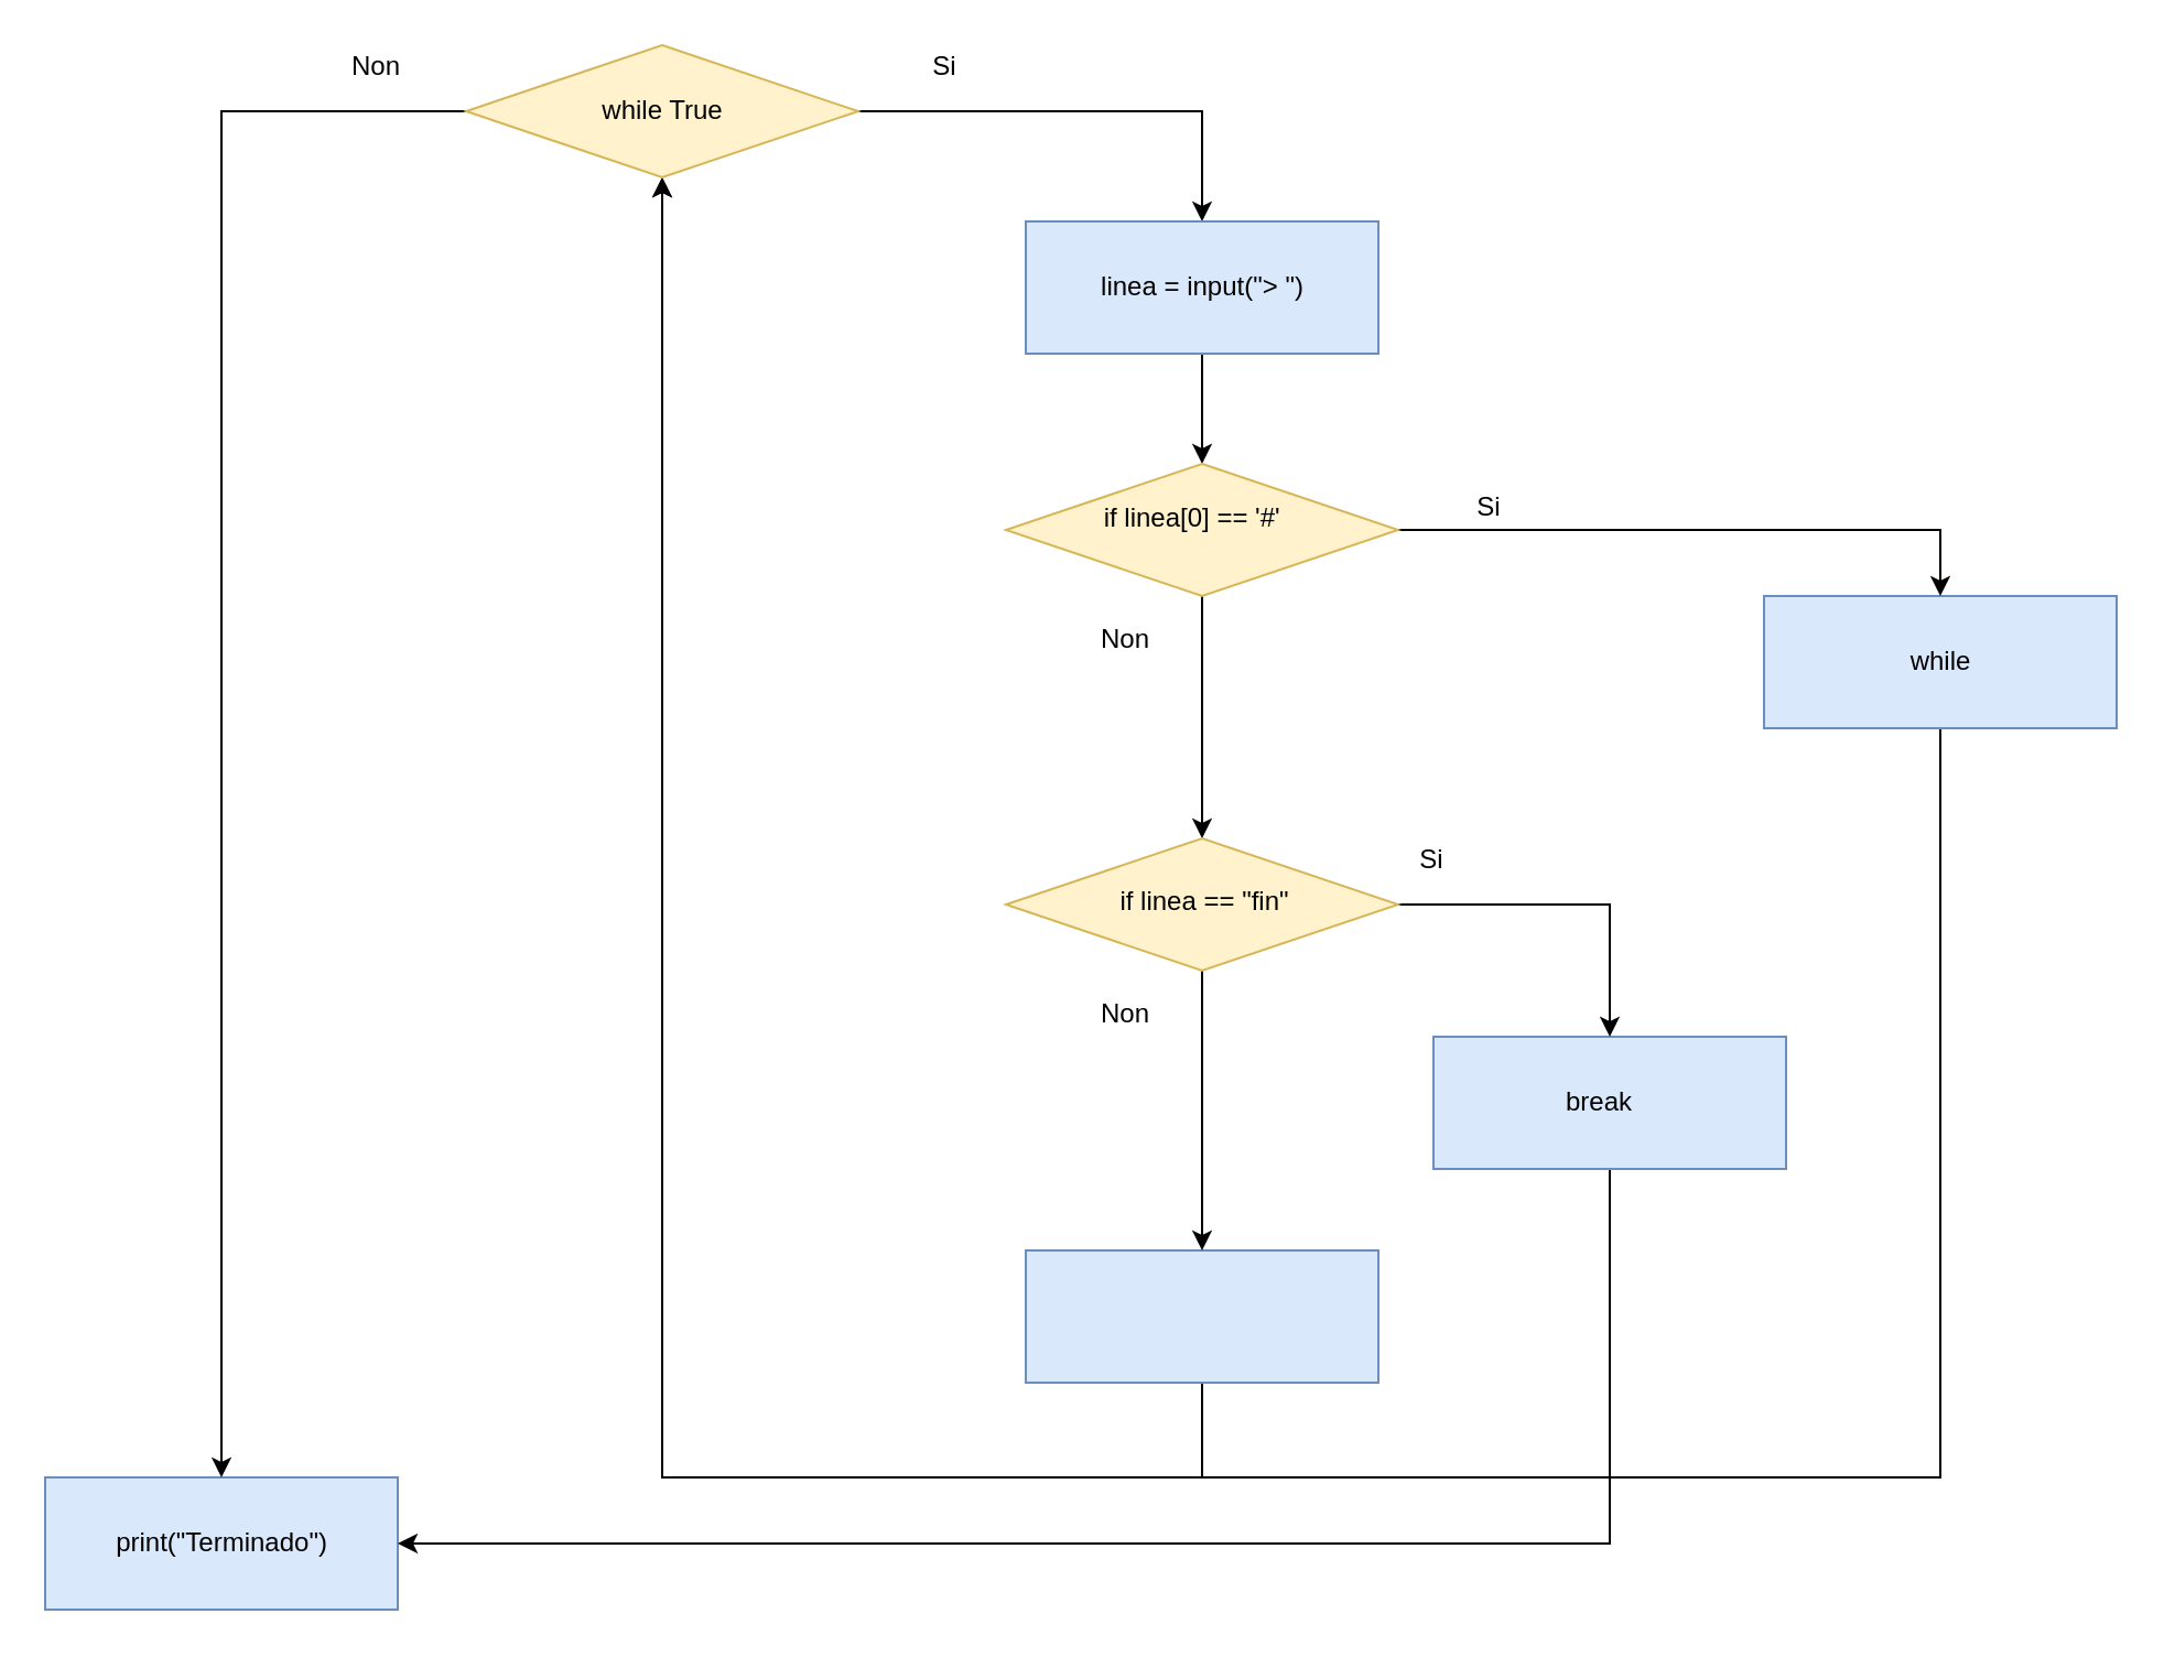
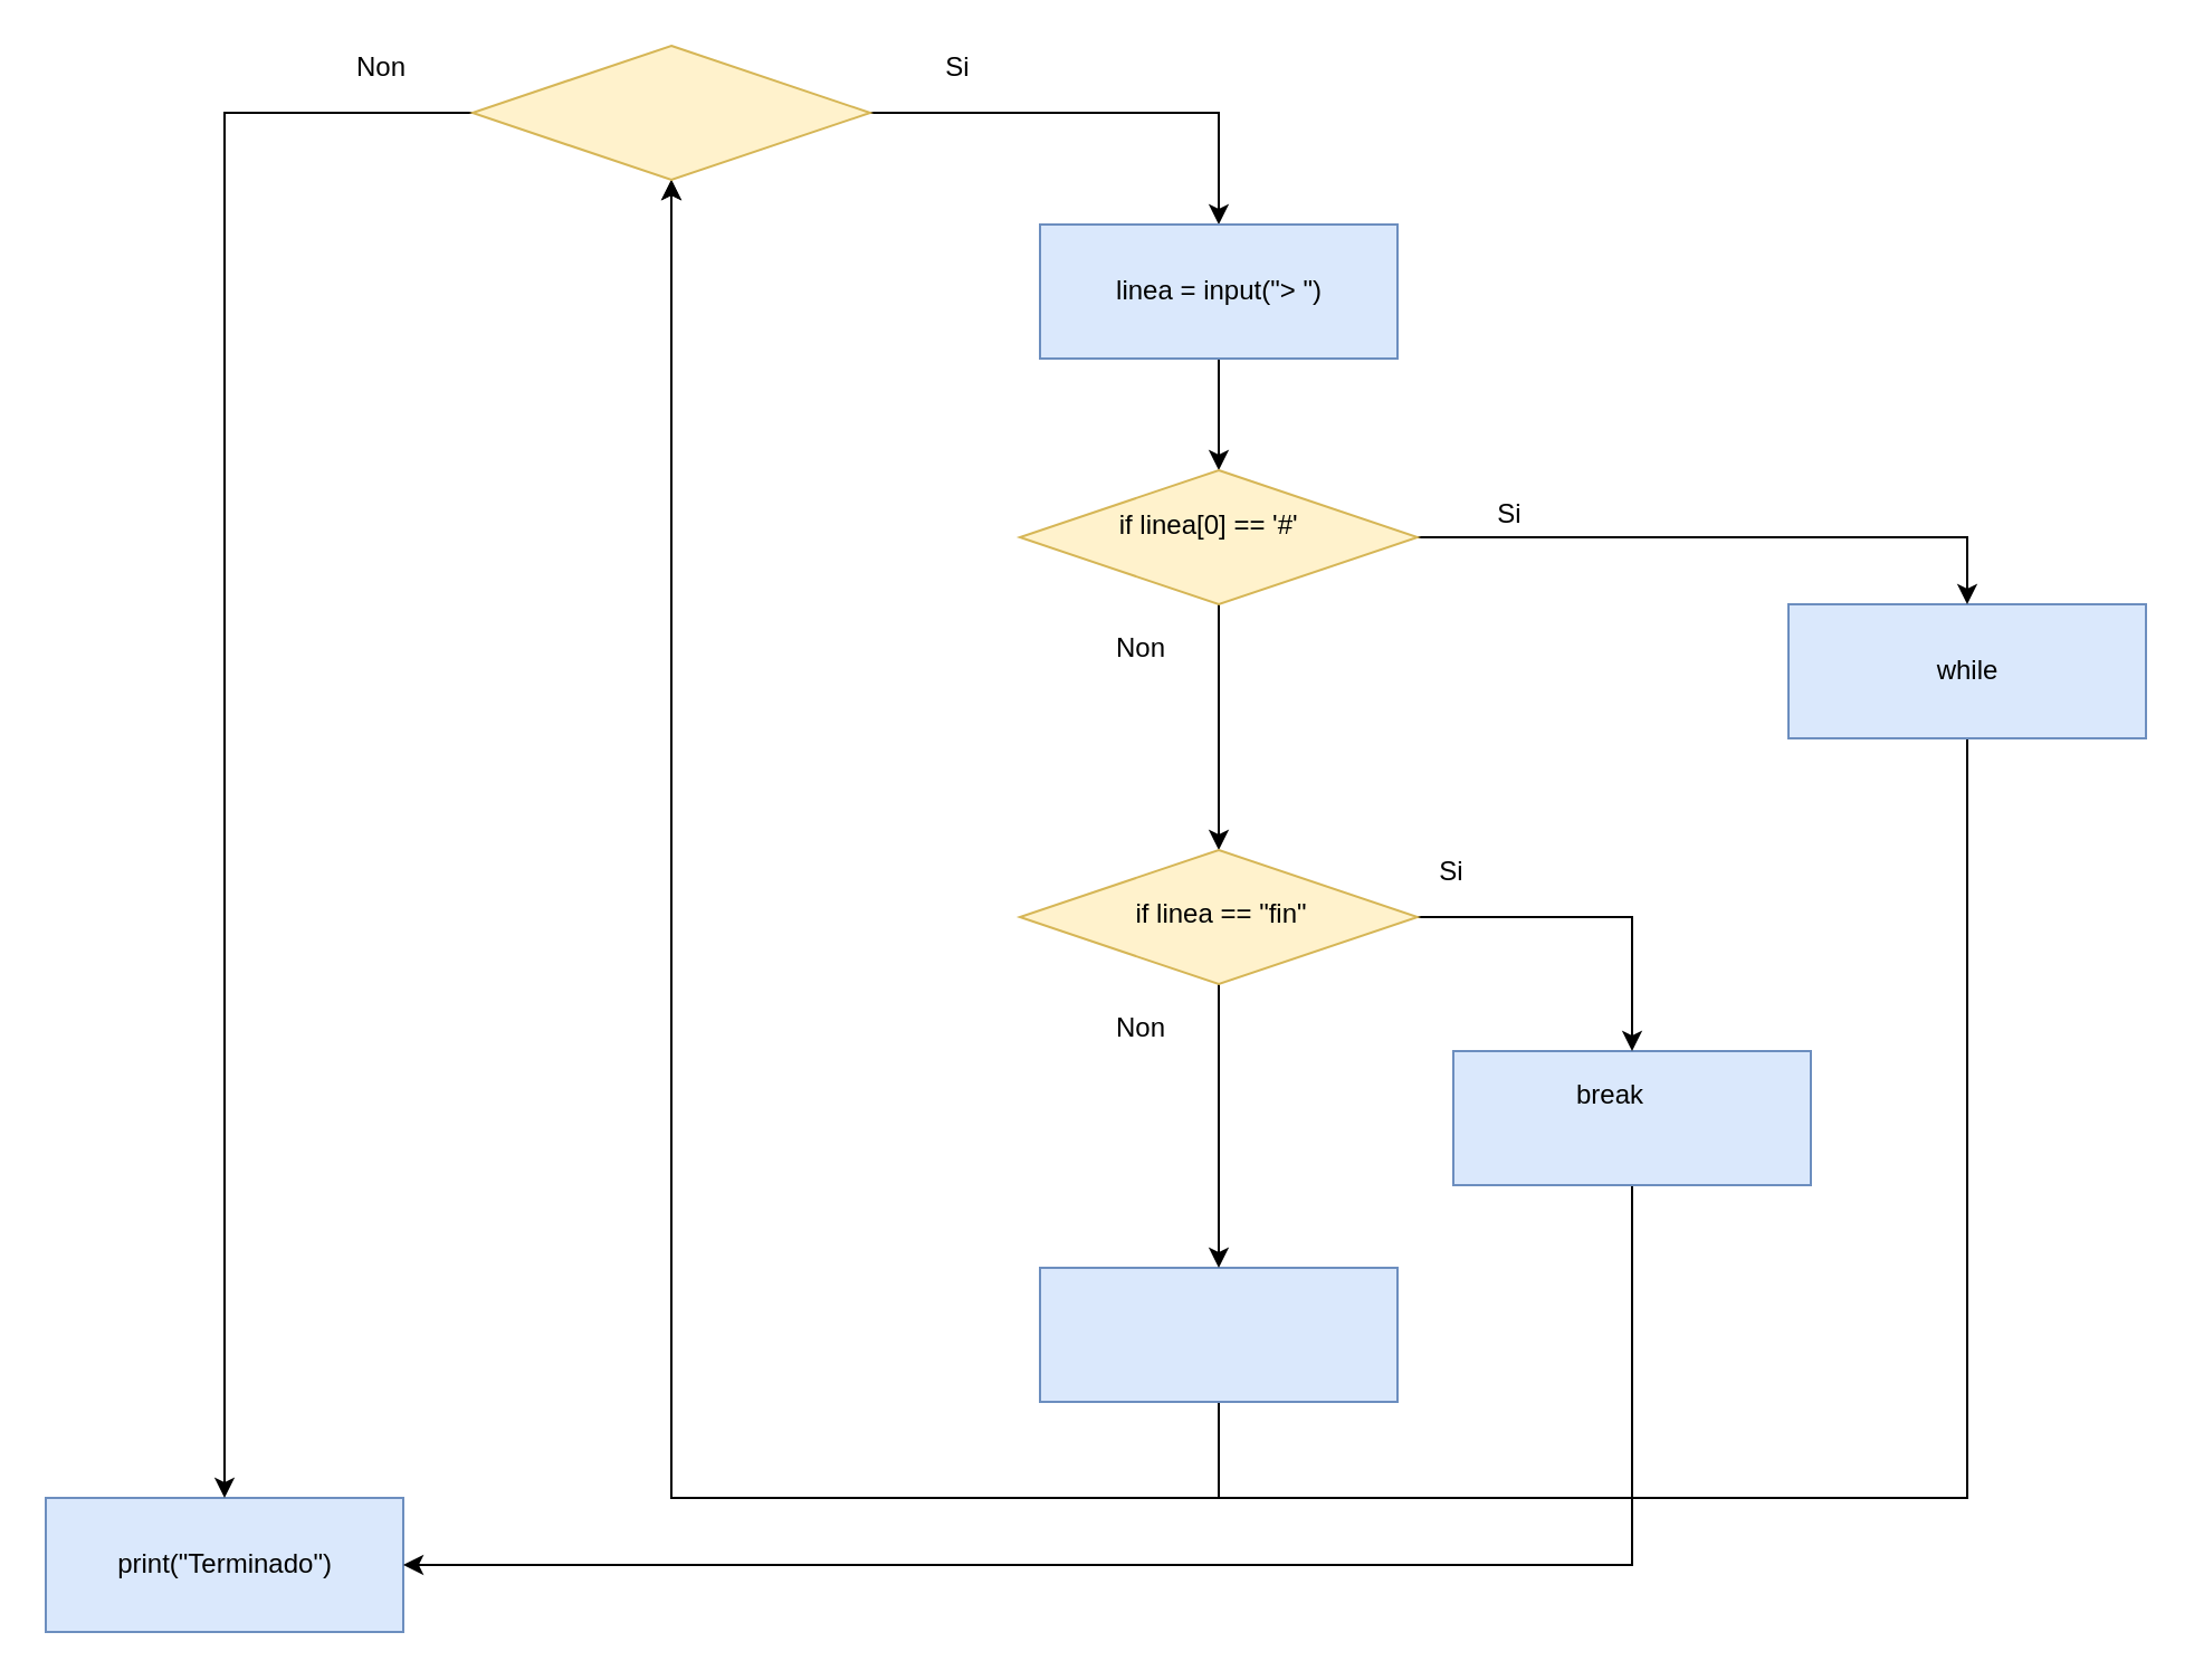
- <mxCell id="12" value="while True" style="text;html=1;resizable=0;autosize=1;align=center;verticalAlign=middle;points=[];fillColor=none;strokeColor=none;rounded=0;" vertex="1" parent="1"><mxGeometry x="265" y="40" width="70" height="20" as="geometry" /></mxCell>
- <mxCell id="20" value="break" style="text;html=1;resizable=0;autosize=1;align=center;verticalAlign=middle;points=[];fillColor=none;strokeColor=none;rounded=0;" vertex="1" parent="1"><mxGeometry x="700" y="490" width="50" height="20" as="geometry" /></mxCell>
+ <mxCell id="20" value="break" style="text;html=1;resizable=0;autosize=1;align=center;verticalAlign=middle;points=[];fillColor=none;strokeColor=none;rounded=0;" vertex="1" parent="1"><mxGeometry x="695" y="480" width="50" height="20" as="geometry" /></mxCell>
